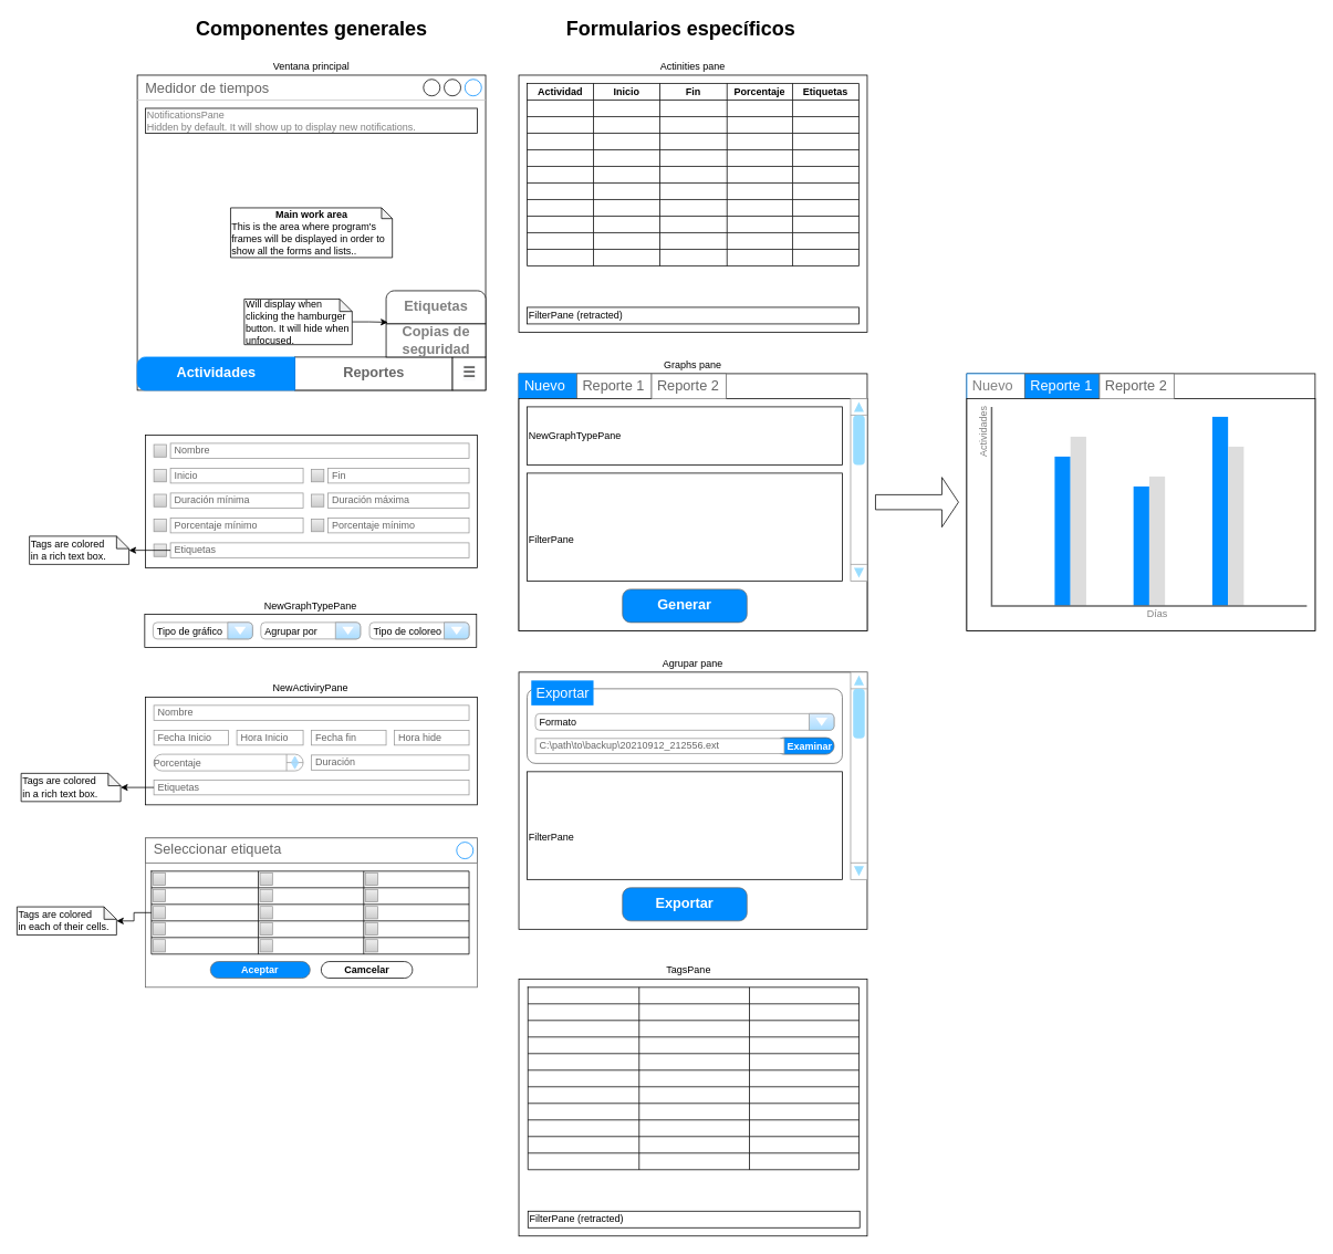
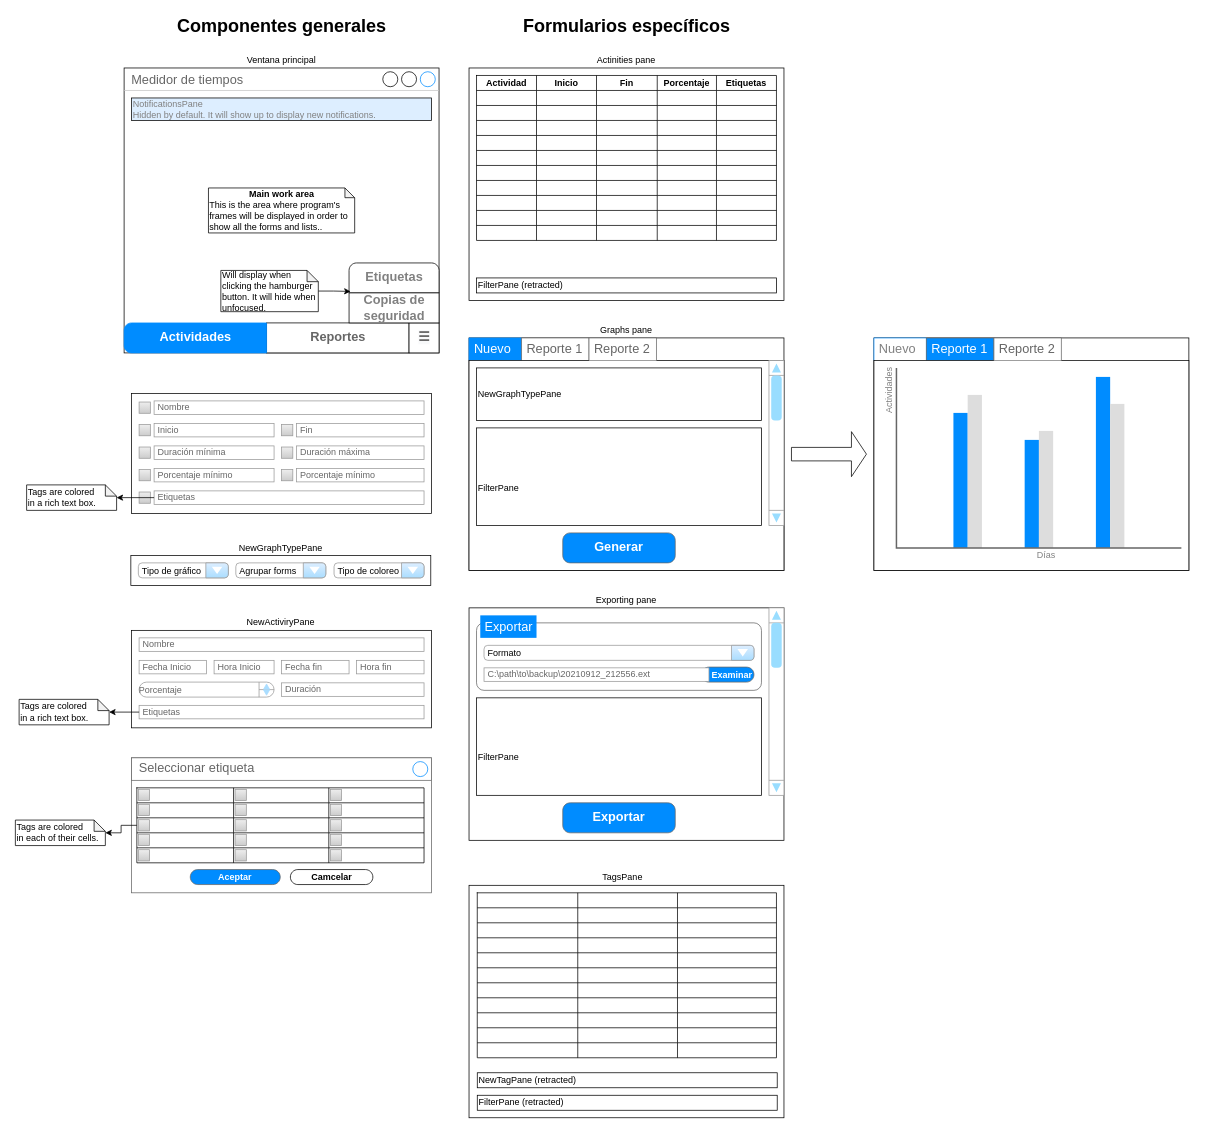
- <mxCell id="79" value="Formularios específicos" style="text;strokeColor=none;fillColor=none;html=1;fontSize=24;fontStyle=1;verticalAlign=middle;align=center;" parent="1" vertex="1"><mxGeometry x="680" y="20" width="280" height="30" as="geometry" /></mxCell>
+ <mxCell id="79" value="Formularios específicos" style="text;strokeColor=none;fillColor=none;html=1;fontSize=24;fontStyle=1;verticalAlign=middle;align=center;" parent="1" vertex="1"><mxGeometry x="695" y="20" width="280" height="30" as="geometry" /></mxCell>
- <mxCell id="109" value="NotificationsPane&lt;br&gt;Hidden by default. It will show up to display new notifications." style="whiteSpace=wrap;html=1;labelBackgroundColor=none;fontColor=#808080;fillColor=#FFFFFF;align=left;" parent="1" vertex="1"><mxGeometry x="175" y="130" width="400" height="30" as="geometry" /></mxCell>
+ <mxCell id="109" value="NotificationsPane&lt;br&gt;Hidden by default. It will show up to display new notifications." style="whiteSpace=wrap;html=1;labelBackgroundColor=none;fontColor=#808080;fillColor=#ddeeff;align=left;" parent="1" vertex="1"><mxGeometry x="175" y="130" width="400" height="30" as="geometry" /></mxCell>
- <mxCell id="113" value="&lt;span style=&quot;color: rgb(0 , 0 , 0) ; font-size: 12px ; text-align: center&quot;&gt;Agrupar por&lt;/span&gt;" style="strokeWidth=1;shadow=0;dashed=0;align=center;html=1;shape=mxgraph.mockup.forms.comboBox;strokeColor=#999999;fillColor=#ddeeff;align=left;fillColor2=#aaddff;mainText=;fontColor=#666666;fontSize=17;spacingLeft=3;" parent="110" vertex="1"><mxGeometry x="140" y="10" width="120" height="20" as="geometry" /></mxCell>
+ <mxCell id="113" value="&lt;span style=&quot;color: rgb(0 , 0 , 0) ; font-size: 12px ; text-align: center&quot;&gt;Agrupar forms&lt;/span&gt;" style="strokeWidth=1;shadow=0;dashed=0;align=center;html=1;shape=mxgraph.mockup.forms.comboBox;strokeColor=#999999;fillColor=#ddeeff;align=left;fillColor2=#aaddff;mainText=;fontColor=#666666;fontSize=17;spacingLeft=3;" parent="110" vertex="1"><mxGeometry x="140" y="10" width="120" height="20" as="geometry" /></mxCell>
- <mxCell id="83" value="Agrupar pane" style="text;html=1;strokeColor=none;fillColor=none;align=center;verticalAlign=middle;whiteSpace=wrap;" parent="1" vertex="1"><mxGeometry x="735" y="790" width="200" height="20" as="geometry" /></mxCell>
+ <mxCell id="83" value="Exporting pane" style="text;html=1;strokeColor=none;fillColor=none;align=center;verticalAlign=middle;whiteSpace=wrap;" parent="1" vertex="1"><mxGeometry x="735" y="790" width="200" height="20" as="geometry" /></mxCell>
- <mxCell id="141" value="Hora hide" style="strokeWidth=1;shadow=0;dashed=0;align=center;html=1;shape=mxgraph.mockup.forms.rrect;fillColor=#ffffff;rSize=0;fontColor=#666666;align=left;spacingLeft=3;strokeColor=#999999;" vertex="1" parent="1"><mxGeometry x="475" y="880" width="90" height="18" as="geometry" /></mxCell>
+ <mxCell id="141" value="Hora fin" style="strokeWidth=1;shadow=0;dashed=0;align=center;html=1;shape=mxgraph.mockup.forms.rrect;fillColor=#ffffff;rSize=0;fontColor=#666666;align=left;spacingLeft=3;strokeColor=#999999;" vertex="1" parent="1"><mxGeometry x="475" y="880" width="90" height="18" as="geometry" /></mxCell>
+ <mxCell id="198" value="NewTagPane (retracted)" style="whiteSpace=wrap;html=1;fillColor=default;align=left;" vertex="1" parent="1"><mxGeometry x="636" y="1430" width="400" height="20" as="geometry" /></mxCell>
